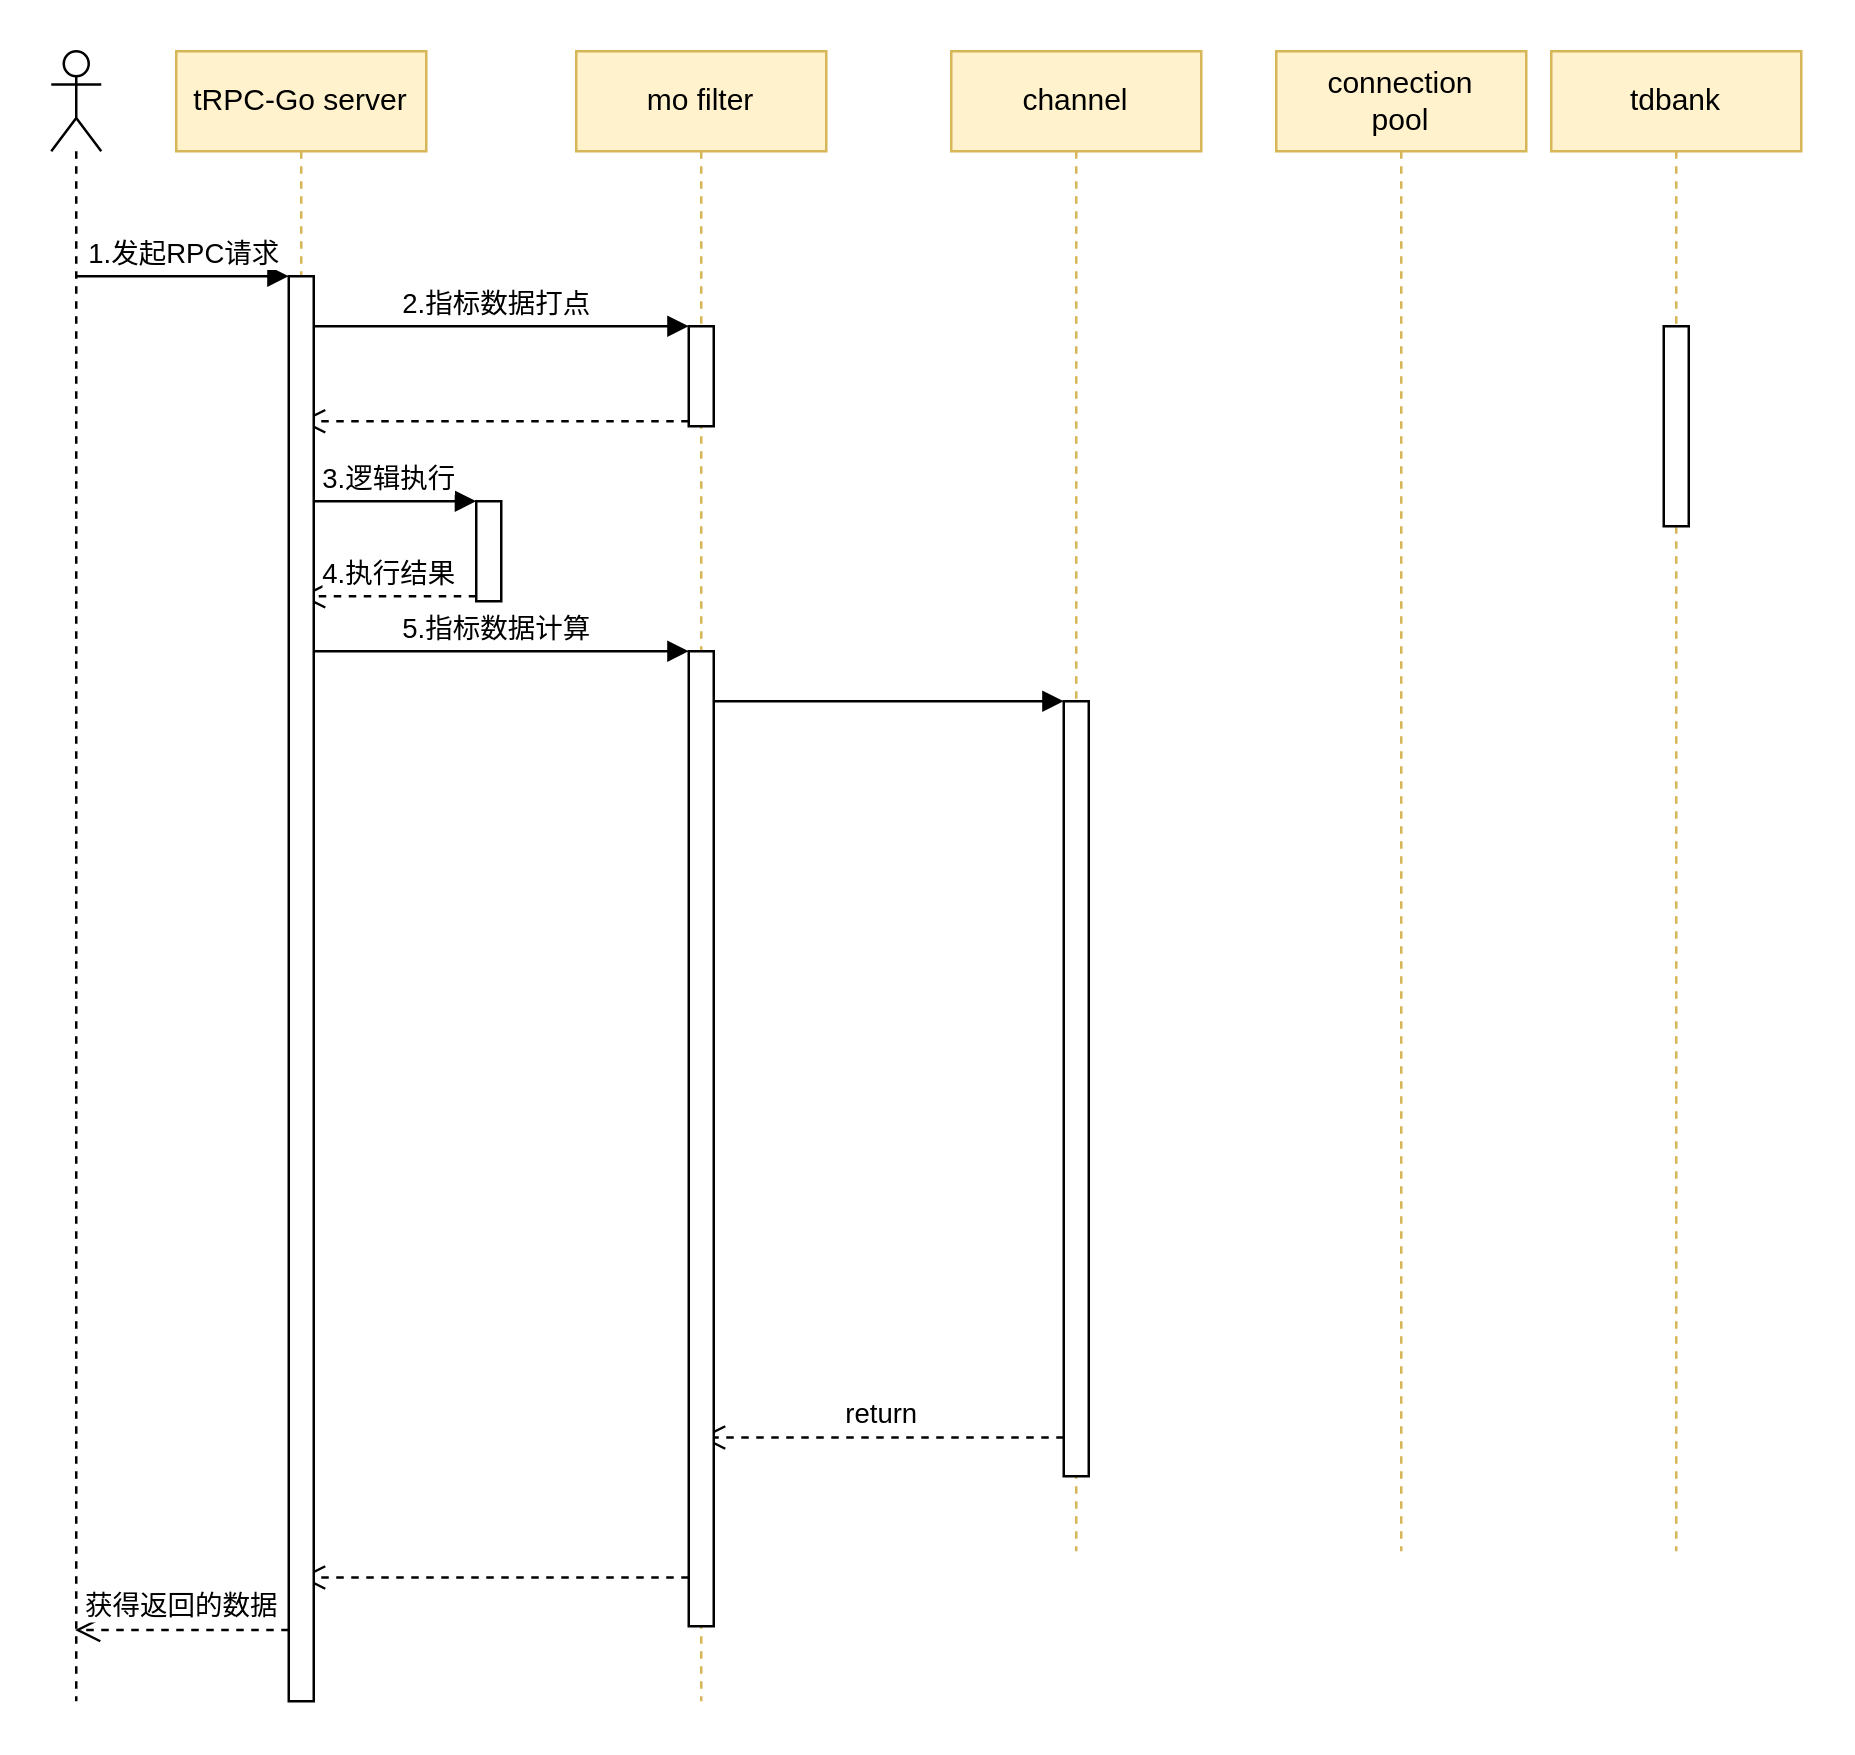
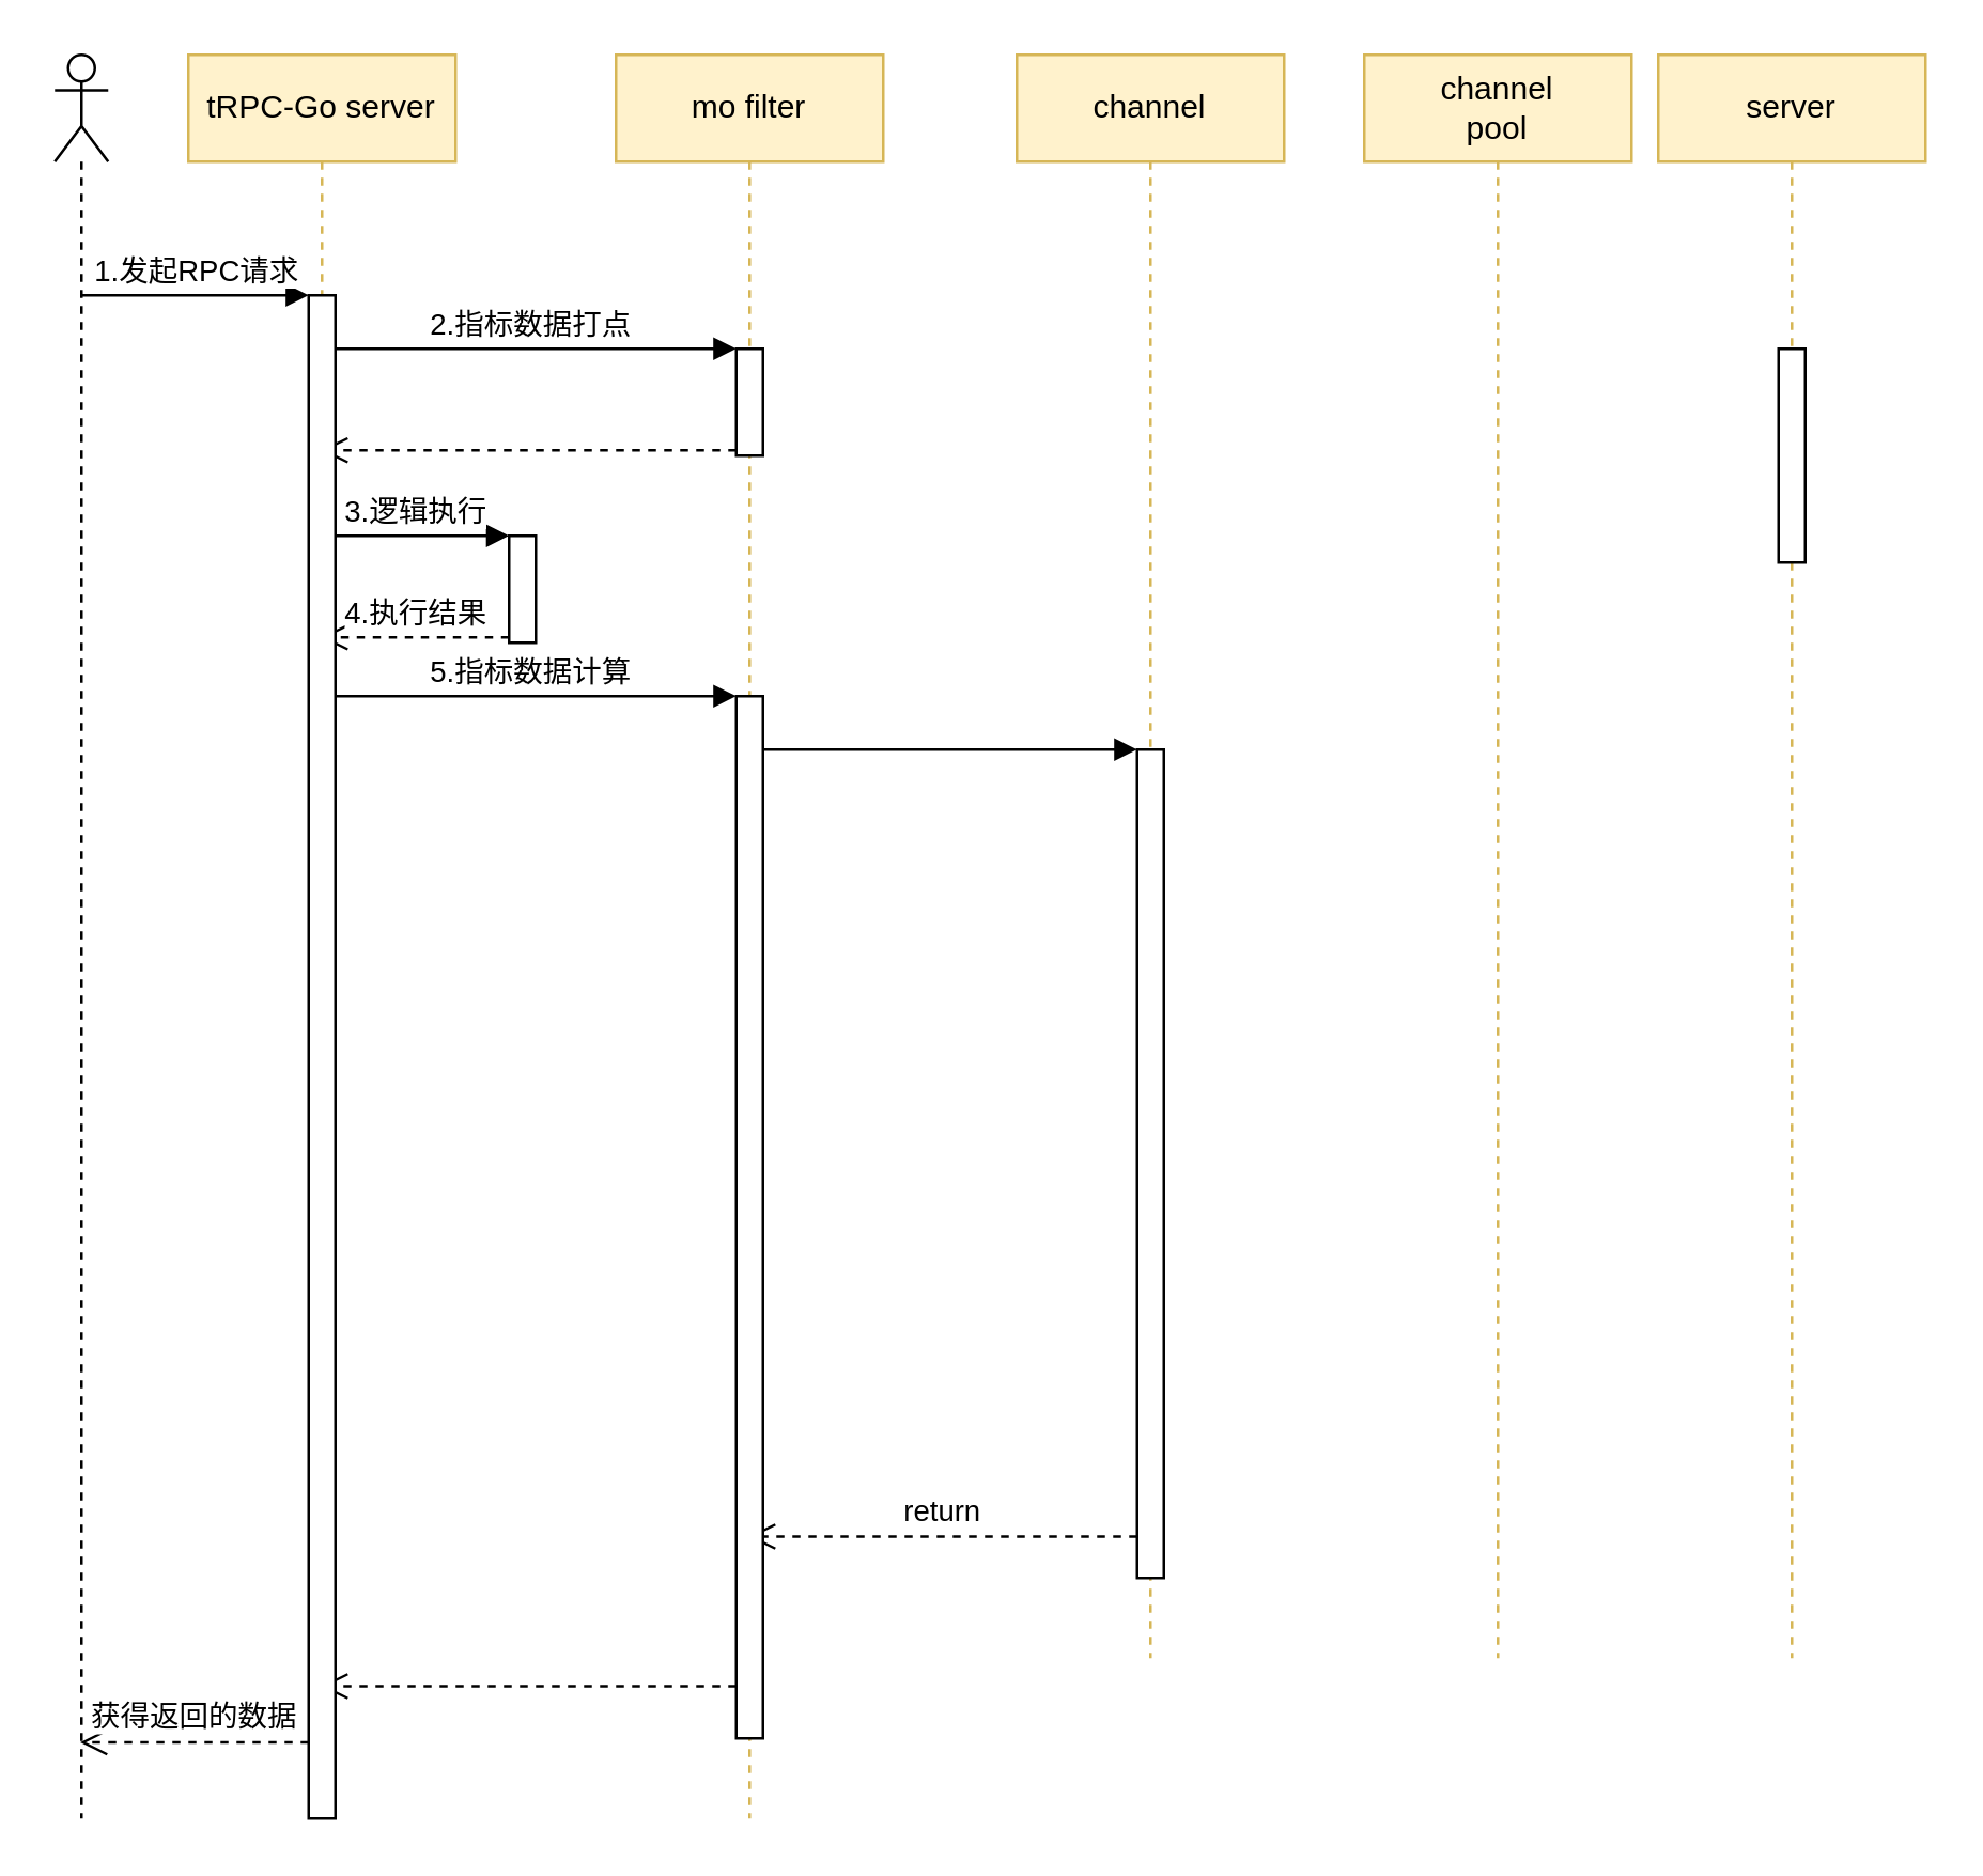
- <mxCell id="23" value="connection&lt;br&gt;pool" style="shape=umlLifeline;perimeter=lifelinePerimeter;whiteSpace=wrap;html=1;container=1;collapsible=0;recursiveResize=0;outlineConnect=0;fillColor=#fff2cc;strokeColor=#d6b656;" vertex="1" parent="1"><mxGeometry x="510" y="20" width="100" height="600" as="geometry" /></mxCell>
+ <mxCell id="23" value="channel&lt;br&gt;pool" style="shape=umlLifeline;perimeter=lifelinePerimeter;whiteSpace=wrap;html=1;container=1;collapsible=0;recursiveResize=0;outlineConnect=0;fillColor=#fff2cc;strokeColor=#d6b656;" vertex="1" parent="1"><mxGeometry x="510" y="20" width="100" height="600" as="geometry" /></mxCell>
- <mxCell id="20" value="tdbank" style="shape=umlLifeline;perimeter=lifelinePerimeter;whiteSpace=wrap;html=1;container=1;collapsible=0;recursiveResize=0;outlineConnect=0;fillColor=#fff2cc;strokeColor=#d6b656;" vertex="1" parent="1"><mxGeometry x="620" y="20" width="100" height="600" as="geometry" /></mxCell>
+ <mxCell id="20" value="server" style="shape=umlLifeline;perimeter=lifelinePerimeter;whiteSpace=wrap;html=1;container=1;collapsible=0;recursiveResize=0;outlineConnect=0;fillColor=#fff2cc;strokeColor=#d6b656;" vertex="1" parent="1"><mxGeometry x="620" y="20" width="100" height="600" as="geometry" /></mxCell>
